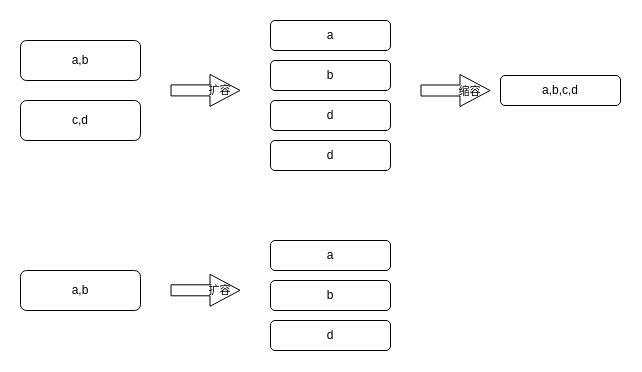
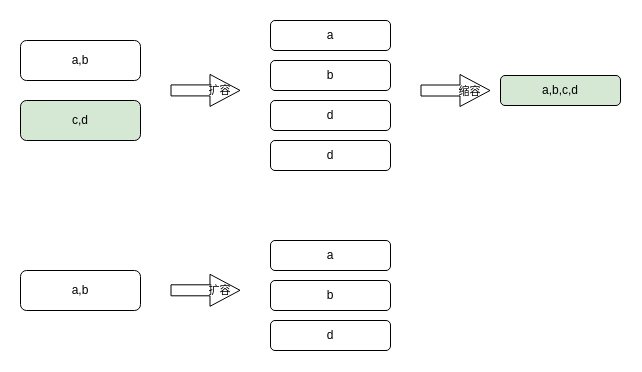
- <mxCell id="12" value="a,b,c,d" style="rounded=1;whiteSpace=wrap;html=1;" parent="1" vertex="1"><mxGeometry x="500" y="75" width="120" height="30" as="geometry" /></mxCell>
+ <mxCell id="12" value="a,b,c,d" style="rounded=1;whiteSpace=wrap;html=1;fillColor=#d5e8d4;" parent="1" vertex="1"><mxGeometry x="500" y="75" width="120" height="30" as="geometry" /></mxCell>
- <mxCell id="3" value="c,d" style="rounded=1;whiteSpace=wrap;html=1;" parent="1" vertex="1"><mxGeometry x="20" y="100" width="120" height="40" as="geometry" /></mxCell>
+ <mxCell id="3" value="c,d" style="rounded=1;whiteSpace=wrap;html=1;fillColor=#d5e8d4;" parent="1" vertex="1"><mxGeometry x="20" y="100" width="120" height="40" as="geometry" /></mxCell>
